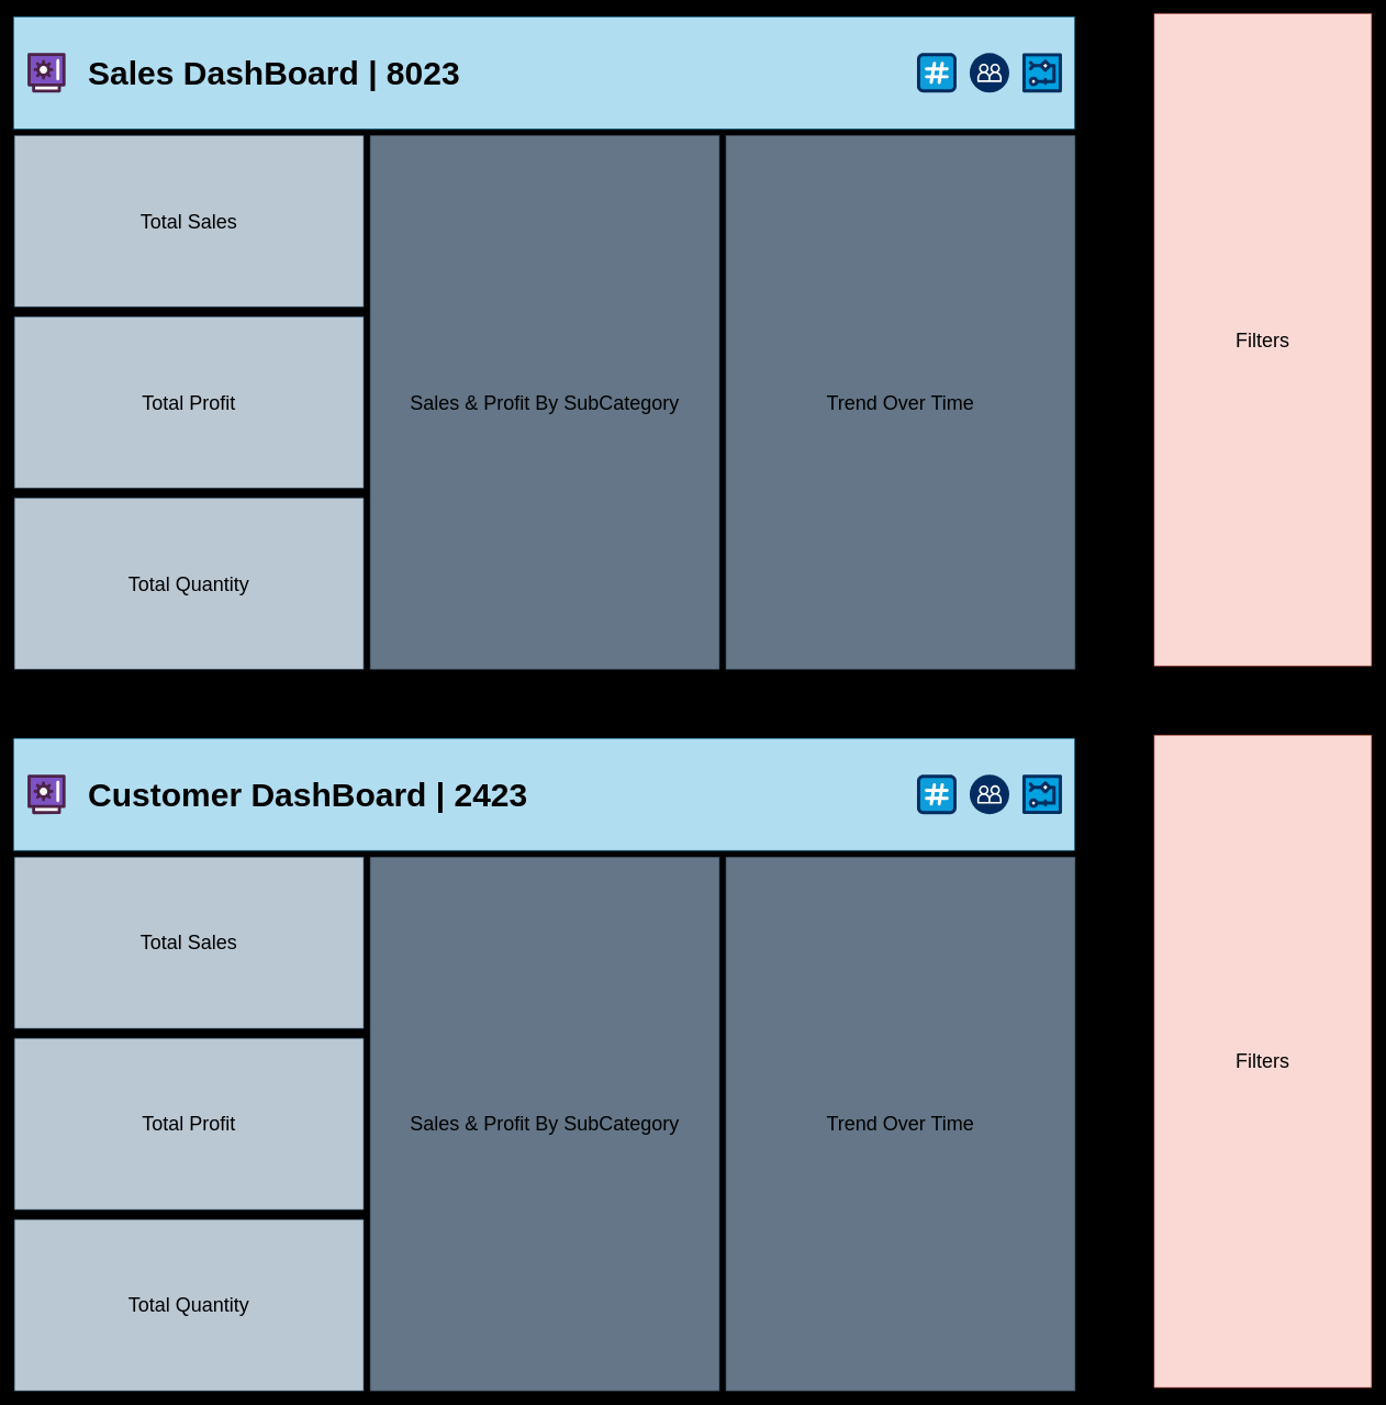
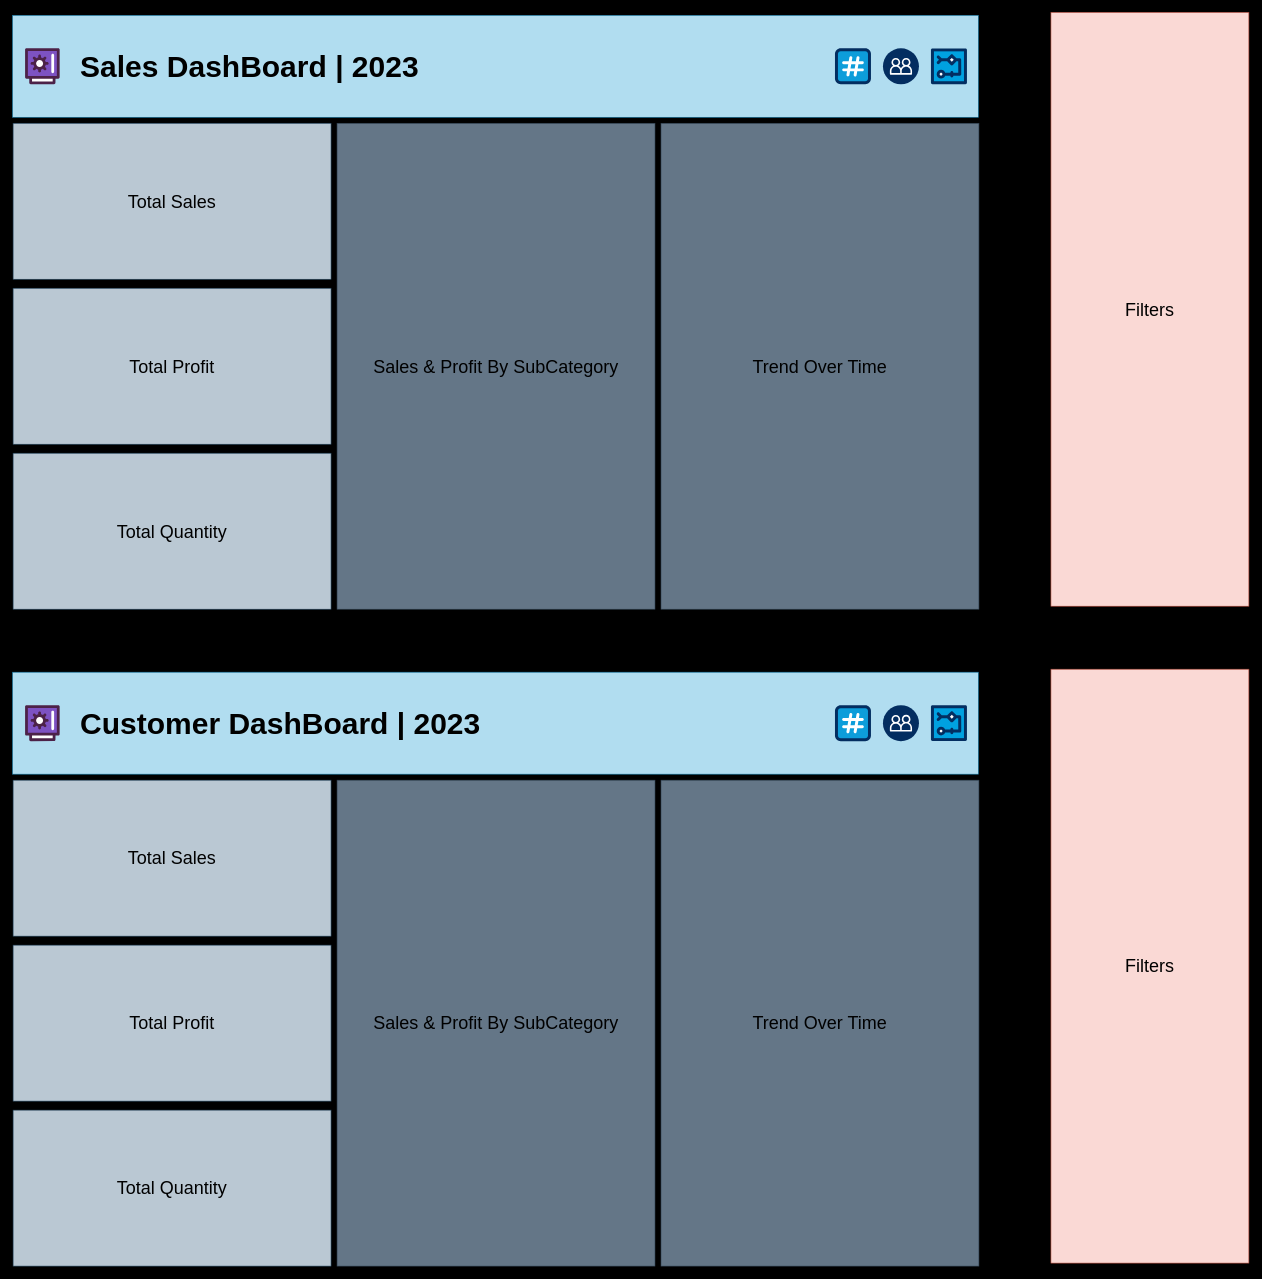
- <mxCell id="4" value="&lt;span style=&quot;font-size: 50px;&quot;&gt;&lt;b&gt;&lt;font color=&quot;#000000&quot;&gt;&lt;span style=&quot;white-space: pre;&quot;&gt;&#09;&lt;/span&gt;Sales DashBoard | 8023&lt;/font&gt;&lt;/b&gt;&lt;/span&gt;" style="rounded=0;whiteSpace=wrap;html=1;align=left;fillColor=#b1ddf0;strokeColor=#10739e;" parent="1" vertex="1"><mxGeometry x="20" y="25" width="1610" height="170" as="geometry" /></mxCell>
+ <mxCell id="4" value="&lt;span style=&quot;font-size: 50px;&quot;&gt;&lt;b&gt;&lt;font color=&quot;#000000&quot;&gt;&lt;span style=&quot;white-space: pre;&quot;&gt;&#09;&lt;/span&gt;Sales DashBoard | 2023&lt;/font&gt;&lt;/b&gt;&lt;/span&gt;" style="rounded=0;whiteSpace=wrap;html=1;align=left;fillColor=#b1ddf0;strokeColor=#10739e;" parent="1" vertex="1"><mxGeometry x="20" y="25" width="1610" height="170" as="geometry" /></mxCell>
- <mxCell id="15" value="&lt;span style=&quot;font-size: 50px;&quot;&gt;&lt;b&gt;&lt;font color=&quot;#000000&quot;&gt;&lt;span style=&quot;white-space: pre;&quot;&gt;&#09;&lt;/span&gt;Customer DashBoard | 2423&lt;/font&gt;&lt;/b&gt;&lt;/span&gt;" style="rounded=0;whiteSpace=wrap;html=1;align=left;fillColor=#b1ddf0;strokeColor=#10739e;" vertex="1" parent="1"><mxGeometry x="20" y="1120" width="1610" height="170" as="geometry" /></mxCell>
+ <mxCell id="15" value="&lt;span style=&quot;font-size: 50px;&quot;&gt;&lt;b&gt;&lt;font color=&quot;#000000&quot;&gt;&lt;span style=&quot;white-space: pre;&quot;&gt;&#09;&lt;/span&gt;Customer DashBoard | 2023&lt;/font&gt;&lt;/b&gt;&lt;/span&gt;" style="rounded=0;whiteSpace=wrap;html=1;align=left;fillColor=#b1ddf0;strokeColor=#10739e;" vertex="1" parent="1"><mxGeometry x="20" y="1120" width="1610" height="170" as="geometry" /></mxCell>
